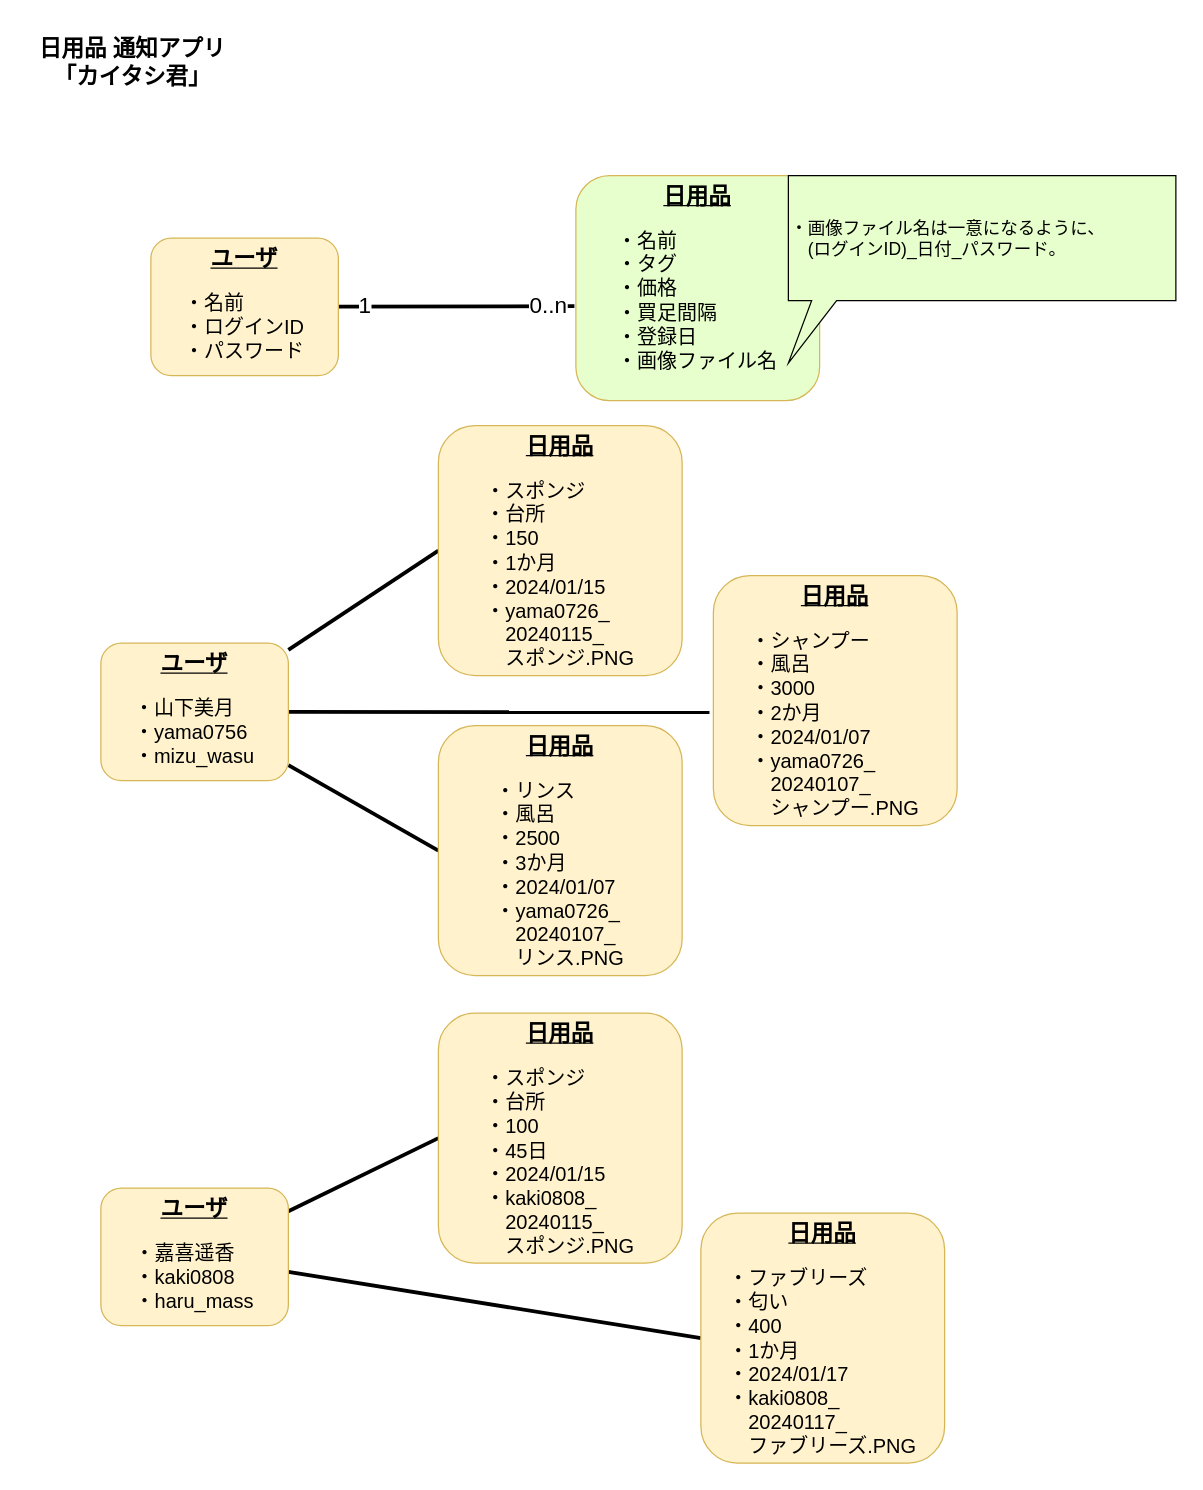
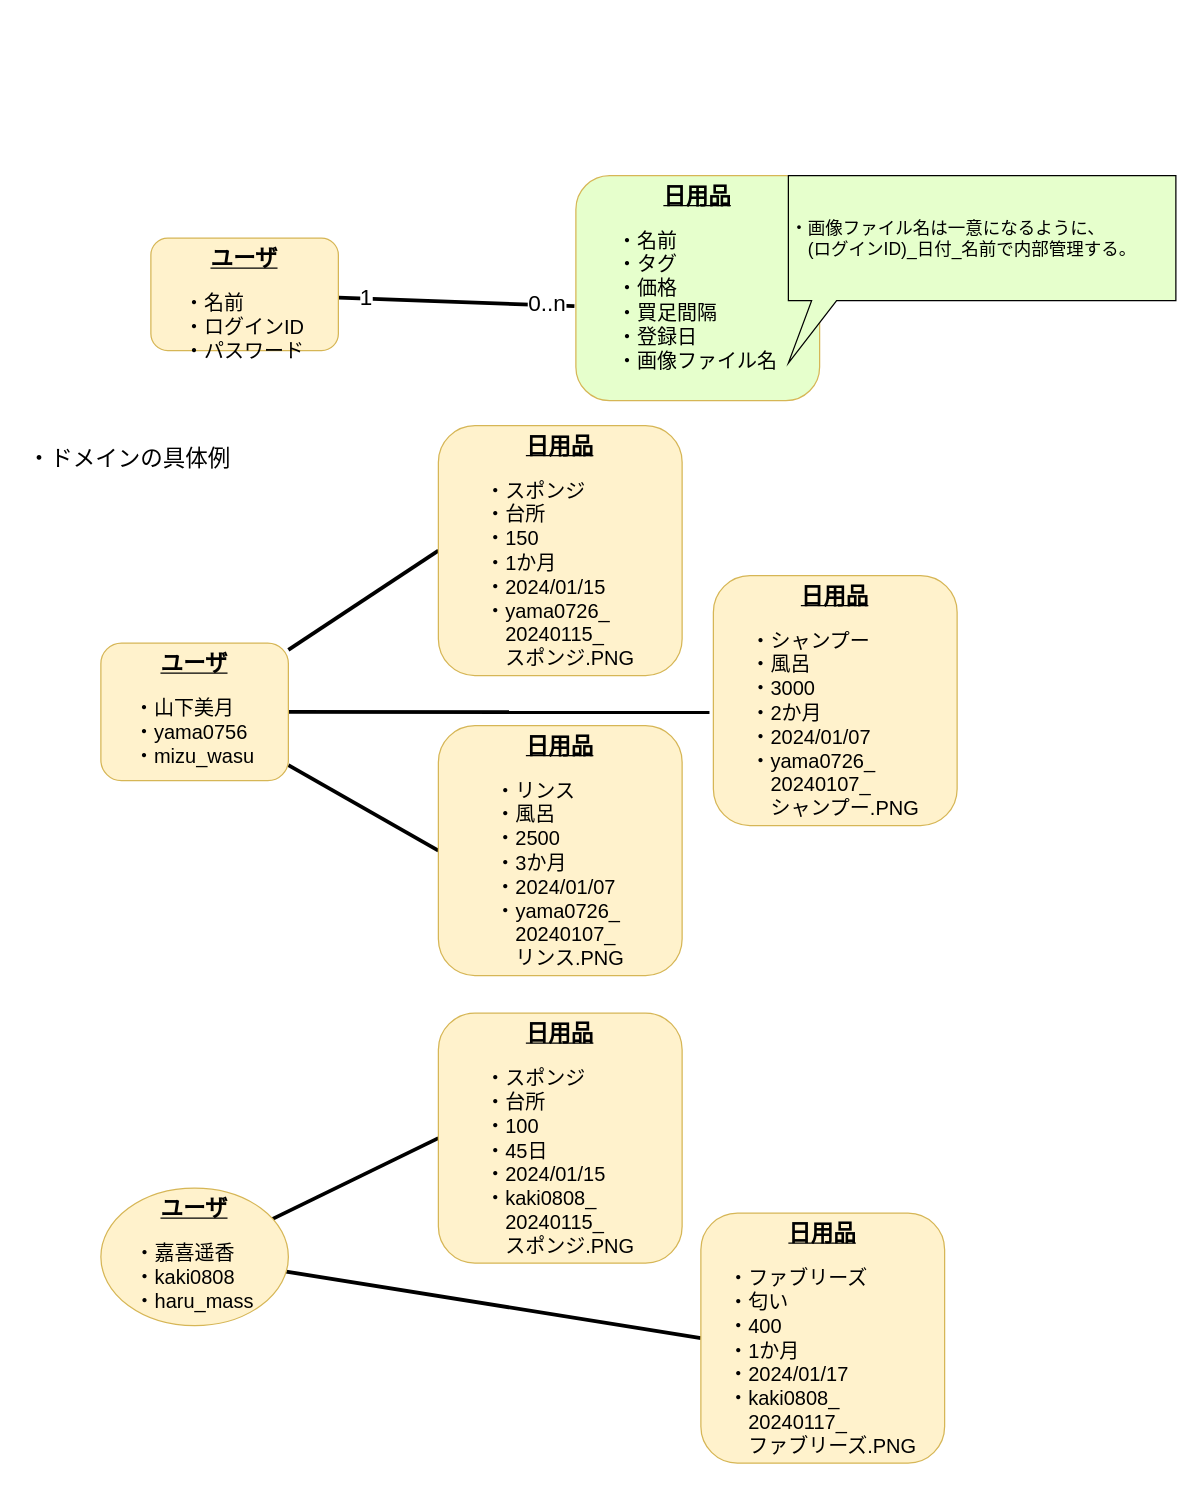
- <mxCell id="2" value="&lt;b&gt;&lt;font style=&quot;font-size: 18px;&quot;&gt;日用品 通知アプリ&lt;br&gt;「カイタシ君」&lt;/font&gt;&lt;/b&gt;" style="text;html=1;align=center;verticalAlign=middle;resizable=0;points=[];autosize=1;strokeColor=none;fillColor=none;" vertex="1" parent="1"><mxGeometry x="20" y="20" width="170" height="60" as="geometry" /></mxCell>
- <mxCell id="19" value="・画像ファイル名は一意になるように、&lt;br&gt;　(ログインID)_日付_パスワード。" style="shape=callout;whiteSpace=wrap;html=1;perimeter=calloutPerimeter;strokeColor=#000000;fontSize=14;fillColor=#E6FFCC;position2=0;align=left;size=50;position=0.06;" vertex="1" parent="1"><mxGeometry x="630" y="140" width="310" height="150" as="geometry" /></mxCell>
+ <mxCell id="19" value="・画像ファイル名は一意になるように、&lt;br&gt;　(ログインID)_日付_名前で内部管理する。" style="shape=callout;whiteSpace=wrap;html=1;perimeter=calloutPerimeter;strokeColor=#000000;fontSize=14;fillColor=#E6FFCC;position2=0;align=left;size=50;position=0.06;" vertex="1" parent="1"><mxGeometry x="630" y="140" width="310" height="150" as="geometry" /></mxCell>
- <mxCell id="7" value="&lt;span style=&quot;font-size: 18px;&quot;&gt;&lt;b&gt;&lt;u&gt;ユーザ&lt;/u&gt;&lt;/b&gt;&lt;/span&gt;&lt;br&gt;&lt;br&gt;&lt;div style=&quot;text-align: left;&quot;&gt;&lt;span style=&quot;font-size: 16px; background-color: initial;&quot;&gt;・名前&lt;/span&gt;&lt;/div&gt;&lt;div style=&quot;text-align: left;&quot;&gt;&lt;span style=&quot;font-size: 16px; background-color: initial;&quot;&gt;・ログインID&lt;/span&gt;&lt;/div&gt;&lt;div style=&quot;text-align: left;&quot;&gt;&lt;span style=&quot;background-color: initial; font-size: 16px;&quot;&gt;・パスワード&lt;/span&gt;&lt;/div&gt;" style="rounded=1;whiteSpace=wrap;html=1;fillColor=#fff2cc;strokeColor=#d6b656;verticalAlign=top;align=center;" vertex="1" parent="1"><mxGeometry x="120" y="190" width="150" height="110" as="geometry" /></mxCell>
+ <mxCell id="7" value="&lt;span style=&quot;font-size: 18px;&quot;&gt;&lt;b&gt;&lt;u&gt;ユーザ&lt;/u&gt;&lt;/b&gt;&lt;/span&gt;&lt;br&gt;&lt;br&gt;&lt;div style=&quot;text-align: left;&quot;&gt;&lt;span style=&quot;font-size: 16px; background-color: initial;&quot;&gt;・名前&lt;/span&gt;&lt;/div&gt;&lt;div style=&quot;text-align: left;&quot;&gt;&lt;span style=&quot;font-size: 16px; background-color: initial;&quot;&gt;・ログインID&lt;/span&gt;&lt;/div&gt;&lt;div style=&quot;text-align: left;&quot;&gt;&lt;span style=&quot;background-color: initial; font-size: 16px;&quot;&gt;・パスワード&lt;/span&gt;&lt;/div&gt;" style="rounded=1;whiteSpace=wrap;html=1;fillColor=#fff2cc;strokeColor=#d6b656;verticalAlign=top;align=center;" vertex="1" parent="1"><mxGeometry x="120" y="190" width="150" height="90" as="geometry" /></mxCell>
+ <mxCell id="8" value="&lt;font style=&quot;font-size: 18px;&quot;&gt;・ドメインの具体例&lt;/font&gt;" style="text;html=1;strokeColor=none;fillColor=none;align=left;verticalAlign=middle;whiteSpace=wrap;rounded=0;fontSize=24;" vertex="1" parent="1"><mxGeometry x="20" y="350" width="295" height="30" as="geometry" /></mxCell>
- <mxCell id="15" value="&lt;span style=&quot;font-size: 18px;&quot;&gt;&lt;b&gt;&lt;u&gt;ユーザ&lt;/u&gt;&lt;/b&gt;&lt;/span&gt;&lt;br&gt;&lt;br&gt;&lt;div style=&quot;text-align: left;&quot;&gt;&lt;span style=&quot;font-size: 16px; background-color: initial;&quot;&gt;・嘉喜遥香&lt;/span&gt;&lt;/div&gt;&lt;div style=&quot;text-align: left;&quot;&gt;&lt;span style=&quot;font-size: 16px; background-color: initial;&quot;&gt;・kaki0808&lt;/span&gt;&lt;/div&gt;&lt;div style=&quot;text-align: left;&quot;&gt;&lt;span style=&quot;background-color: initial; font-size: 16px;&quot;&gt;・haru_mass&lt;/span&gt;&lt;/div&gt;" style="rounded=1;whiteSpace=wrap;html=1;fillColor=#fff2cc;strokeColor=#d6b656;verticalAlign=top;align=center;" vertex="1" parent="1"><mxGeometry x="80" y="950" width="150" height="110" as="geometry" /></mxCell>
+ <mxCell id="15" value="&lt;span style=&quot;font-size: 18px;&quot;&gt;&lt;b&gt;&lt;u&gt;ユーザ&lt;/u&gt;&lt;/b&gt;&lt;/span&gt;&lt;br&gt;&lt;br&gt;&lt;div style=&quot;text-align: left;&quot;&gt;&lt;span style=&quot;font-size: 16px; background-color: initial;&quot;&gt;・嘉喜遥香&lt;/span&gt;&lt;/div&gt;&lt;div style=&quot;text-align: left;&quot;&gt;&lt;span style=&quot;font-size: 16px; background-color: initial;&quot;&gt;・kaki0808&lt;/span&gt;&lt;/div&gt;&lt;div style=&quot;text-align: left;&quot;&gt;&lt;span style=&quot;background-color: initial; font-size: 16px;&quot;&gt;・haru_mass&lt;/span&gt;&lt;/div&gt;" style="ellipse;whiteSpace=wrap;html=1;fillColor=#fff2cc;strokeColor=#d6b656;verticalAlign=top;align=center;" vertex="1" parent="1"><mxGeometry x="80" y="950" width="150" height="110" as="geometry" /></mxCell>
